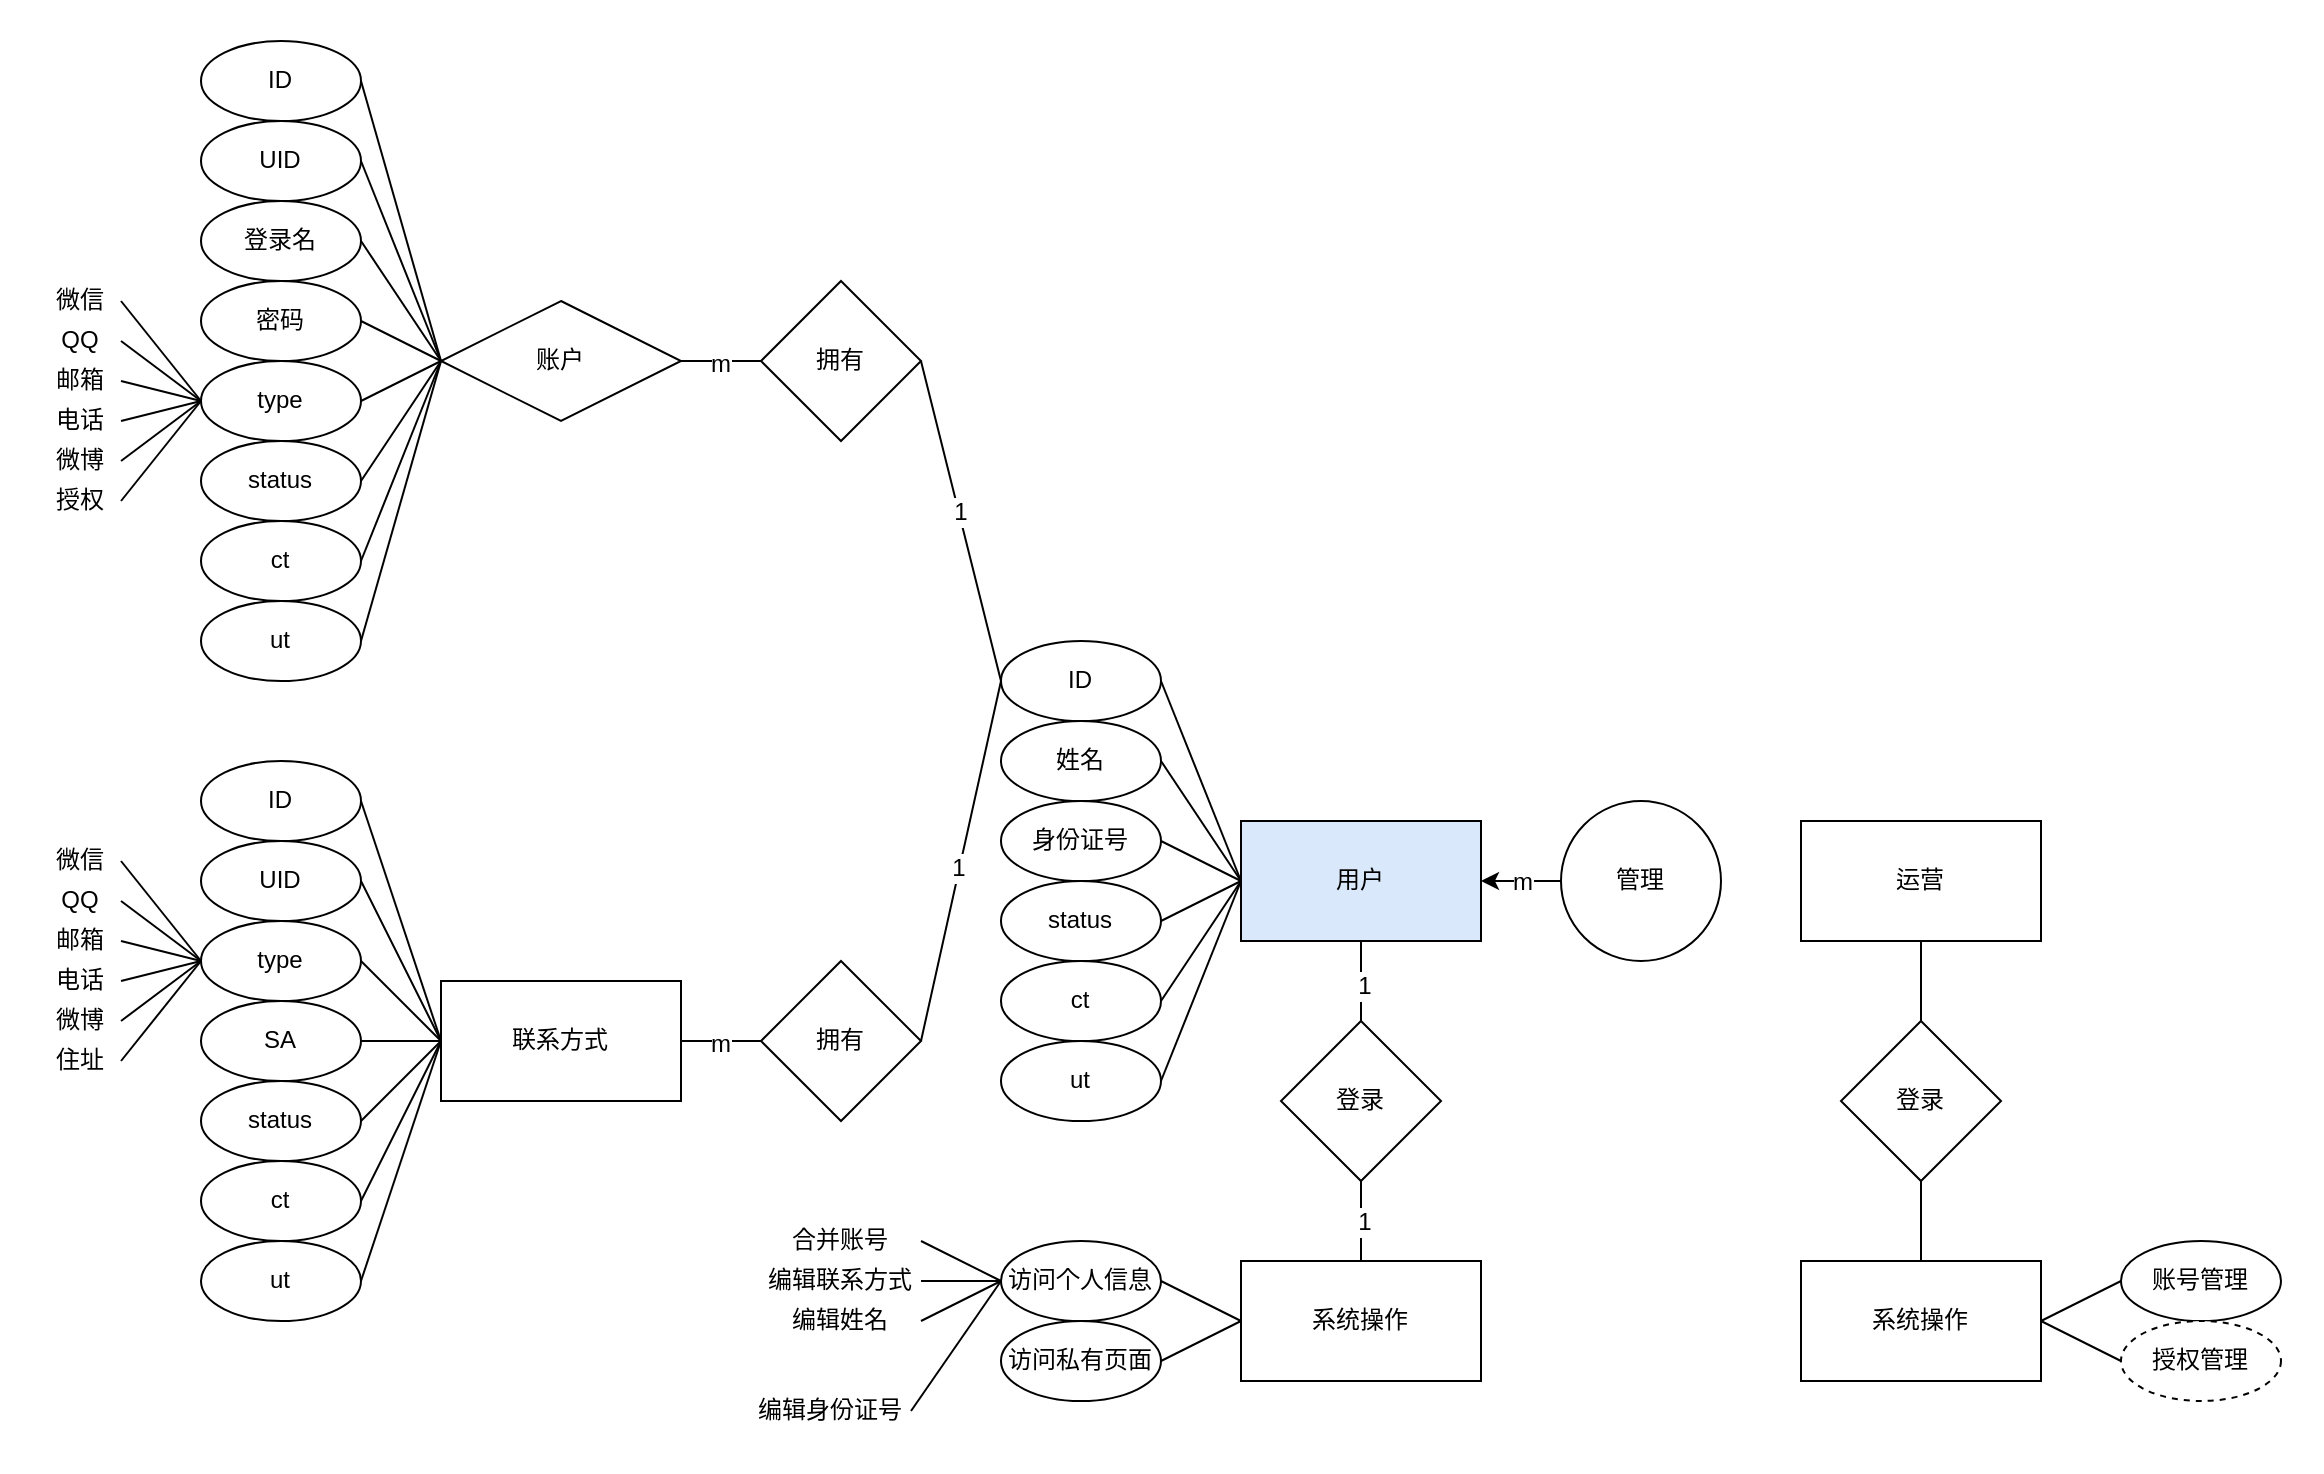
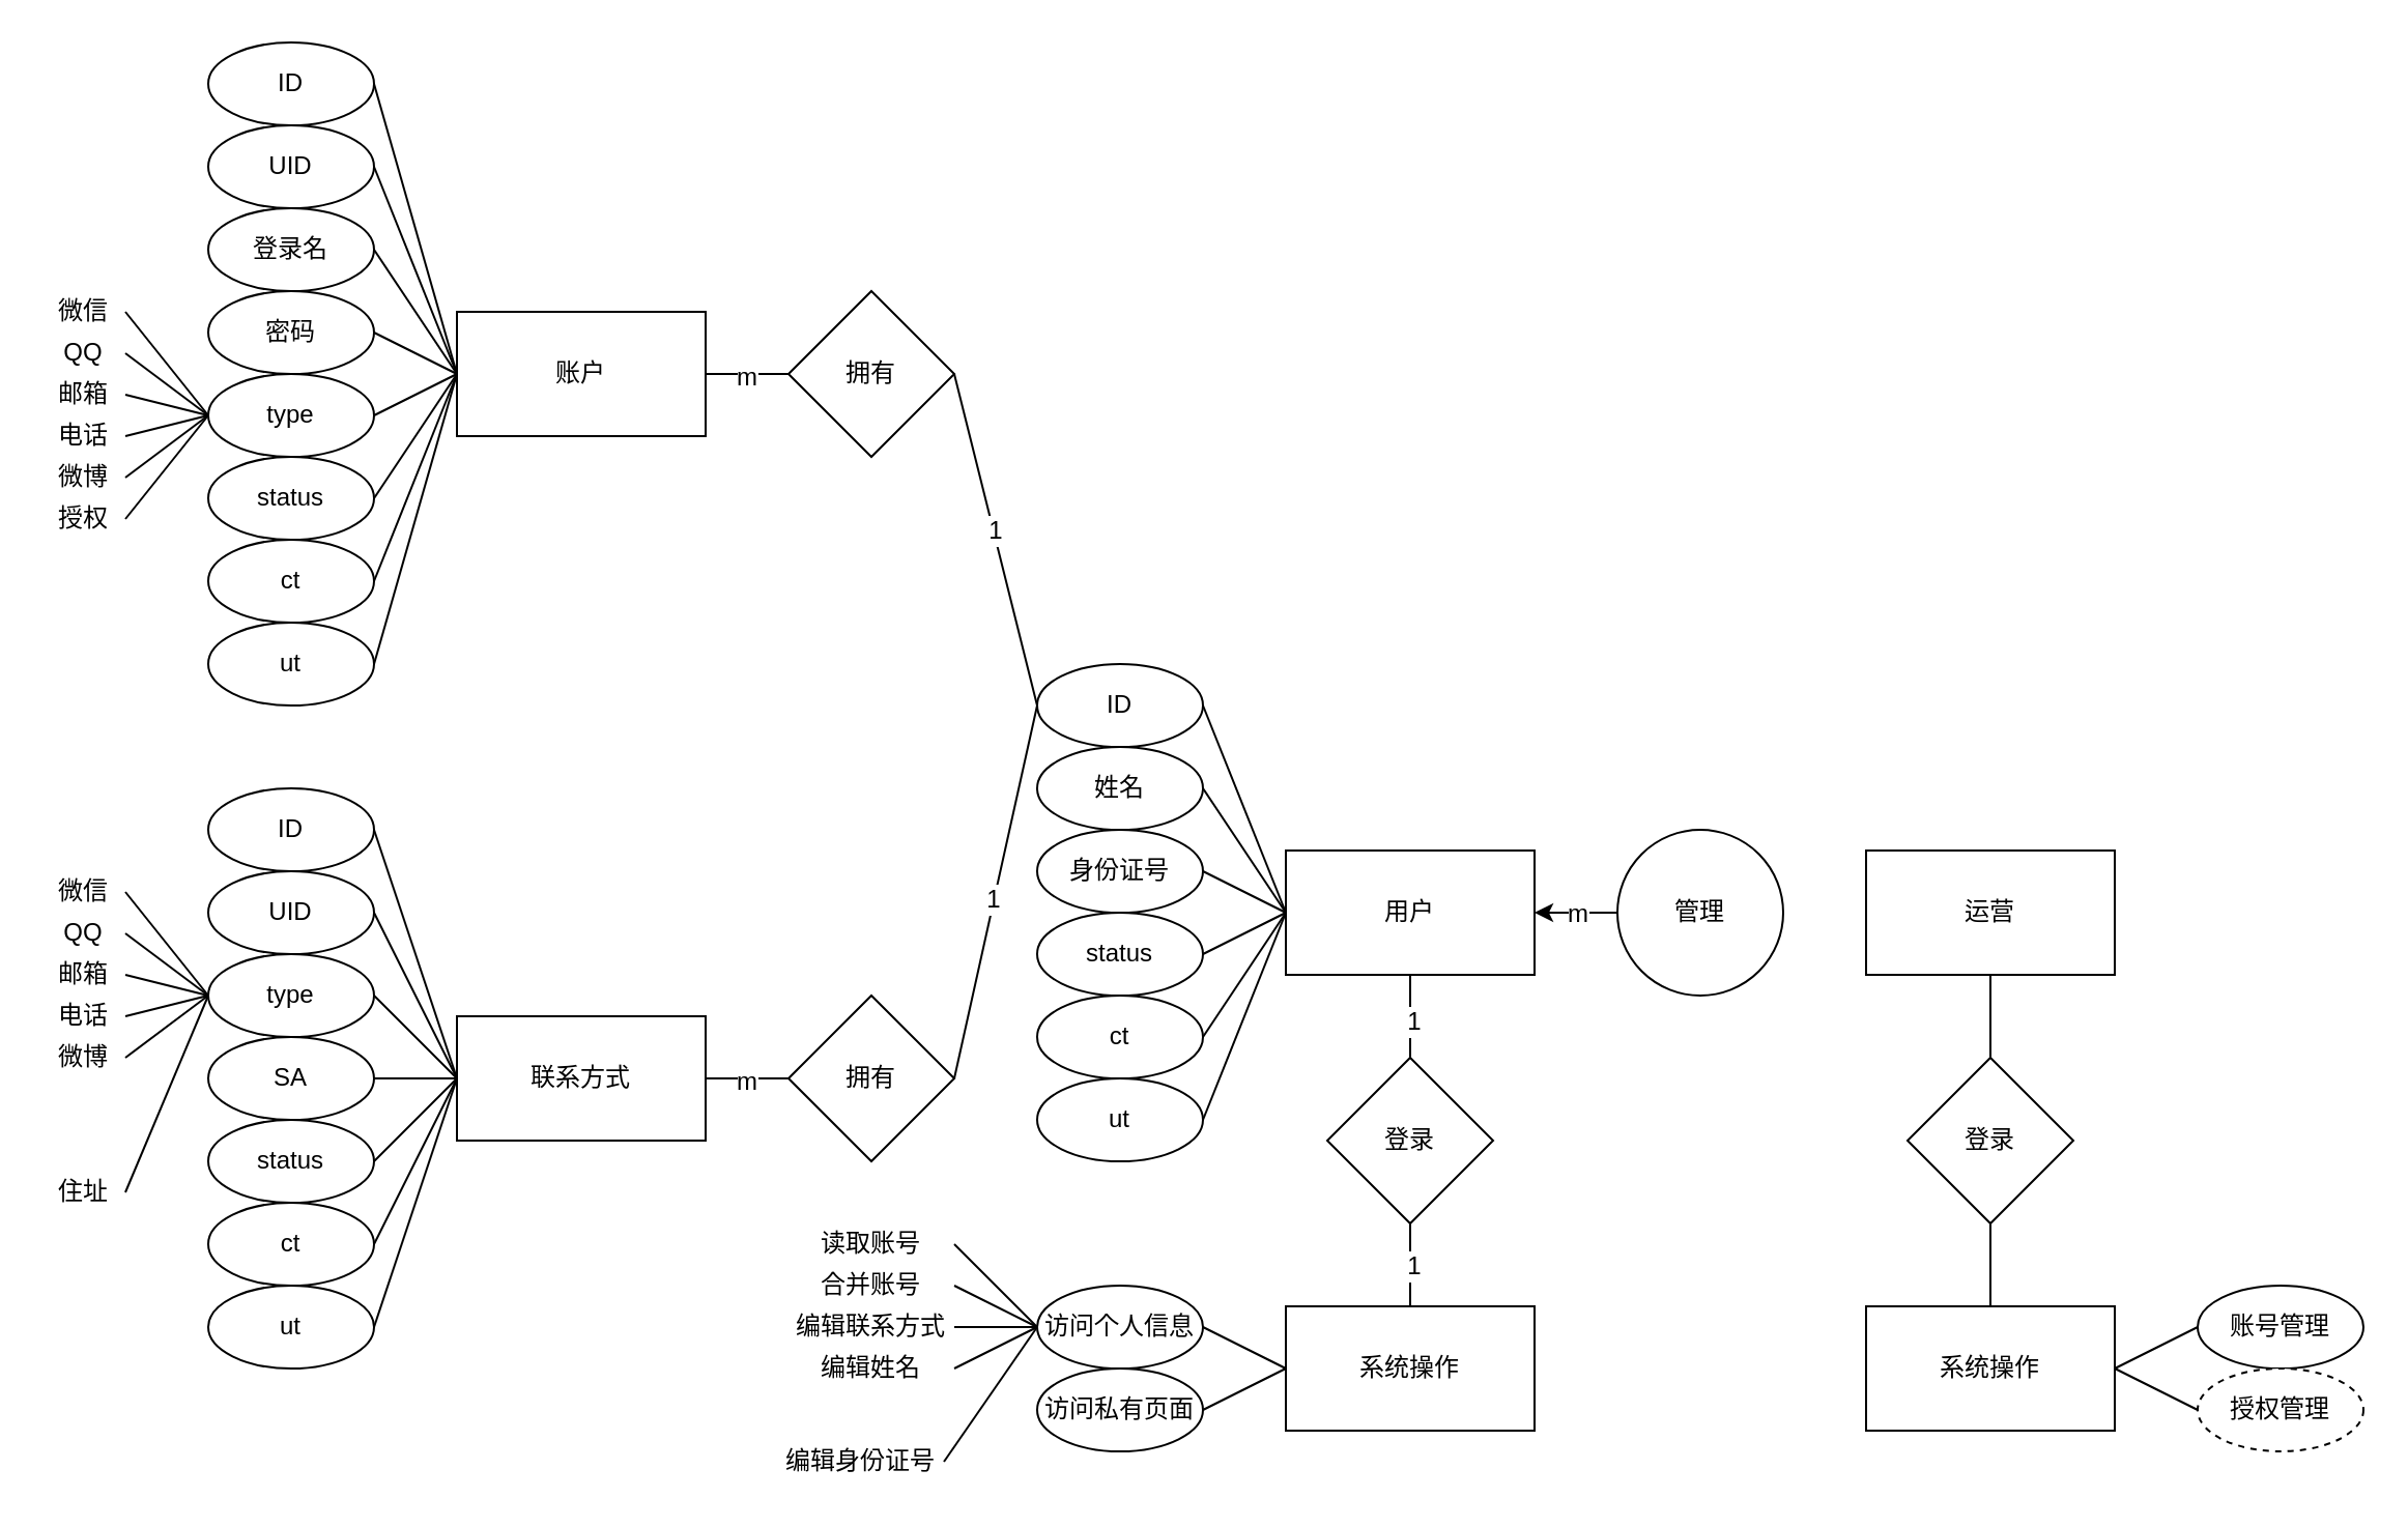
- <mxCell id="19" value="账户" style="rhombus;whiteSpace=wrap;html=1;" vertex="1" parent="1"><mxGeometry x="220" y="150" width="120" height="60" as="geometry" /></mxCell>
+ <mxCell id="19" value="账户" style="rounded=0;whiteSpace=wrap;html=1;" vertex="1" parent="1"><mxGeometry x="220" y="150" width="120" height="60" as="geometry" /></mxCell>
- <mxCell id="2" value="用户" style="rounded=0;whiteSpace=wrap;html=1;fillColor=#dae8fc;" vertex="1" parent="1"><mxGeometry x="620" y="410" width="120" height="60" as="geometry" /></mxCell>
+ <mxCell id="2" value="用户" style="rounded=0;whiteSpace=wrap;html=1;" vertex="1" parent="1"><mxGeometry x="620" y="410" width="120" height="60" as="geometry" /></mxCell>
- <mxCell id="81" value="住址" style="text;html=1;strokeColor=none;fillColor=none;align=center;verticalAlign=middle;whiteSpace=wrap;rounded=0;" vertex="1" parent="1"><mxGeometry x="20" y="520" width="40" height="20" as="geometry" /></mxCell>
+ <mxCell id="81" value="住址" style="text;html=1;strokeColor=none;fillColor=none;align=center;verticalAlign=middle;whiteSpace=wrap;rounded=0;" vertex="1" parent="1"><mxGeometry x="20" y="565" width="40" height="20" as="geometry" /></mxCell>
+ <mxCell id="94" value="读取账号" style="text;html=1;strokeColor=none;fillColor=none;align=center;verticalAlign=middle;whiteSpace=wrap;rounded=0;" vertex="1" parent="1"><mxGeometry x="380" y="590" width="80" height="20" as="geometry" /></mxCell>
+ <mxCell id="103" value="" style="endArrow=none;html=1;entryX=0;entryY=0.5;entryDx=0;entryDy=0;exitX=1;exitY=0.5;exitDx=0;exitDy=0;" edge="1" parent="1" source="94" target="90"><mxGeometry width="50" height="50" relative="1" as="geometry"><mxPoint x="470" y="630" as="sourcePoint" /><mxPoint x="510" y="650" as="targetPoint" /></mxGeometry></mxCell>
